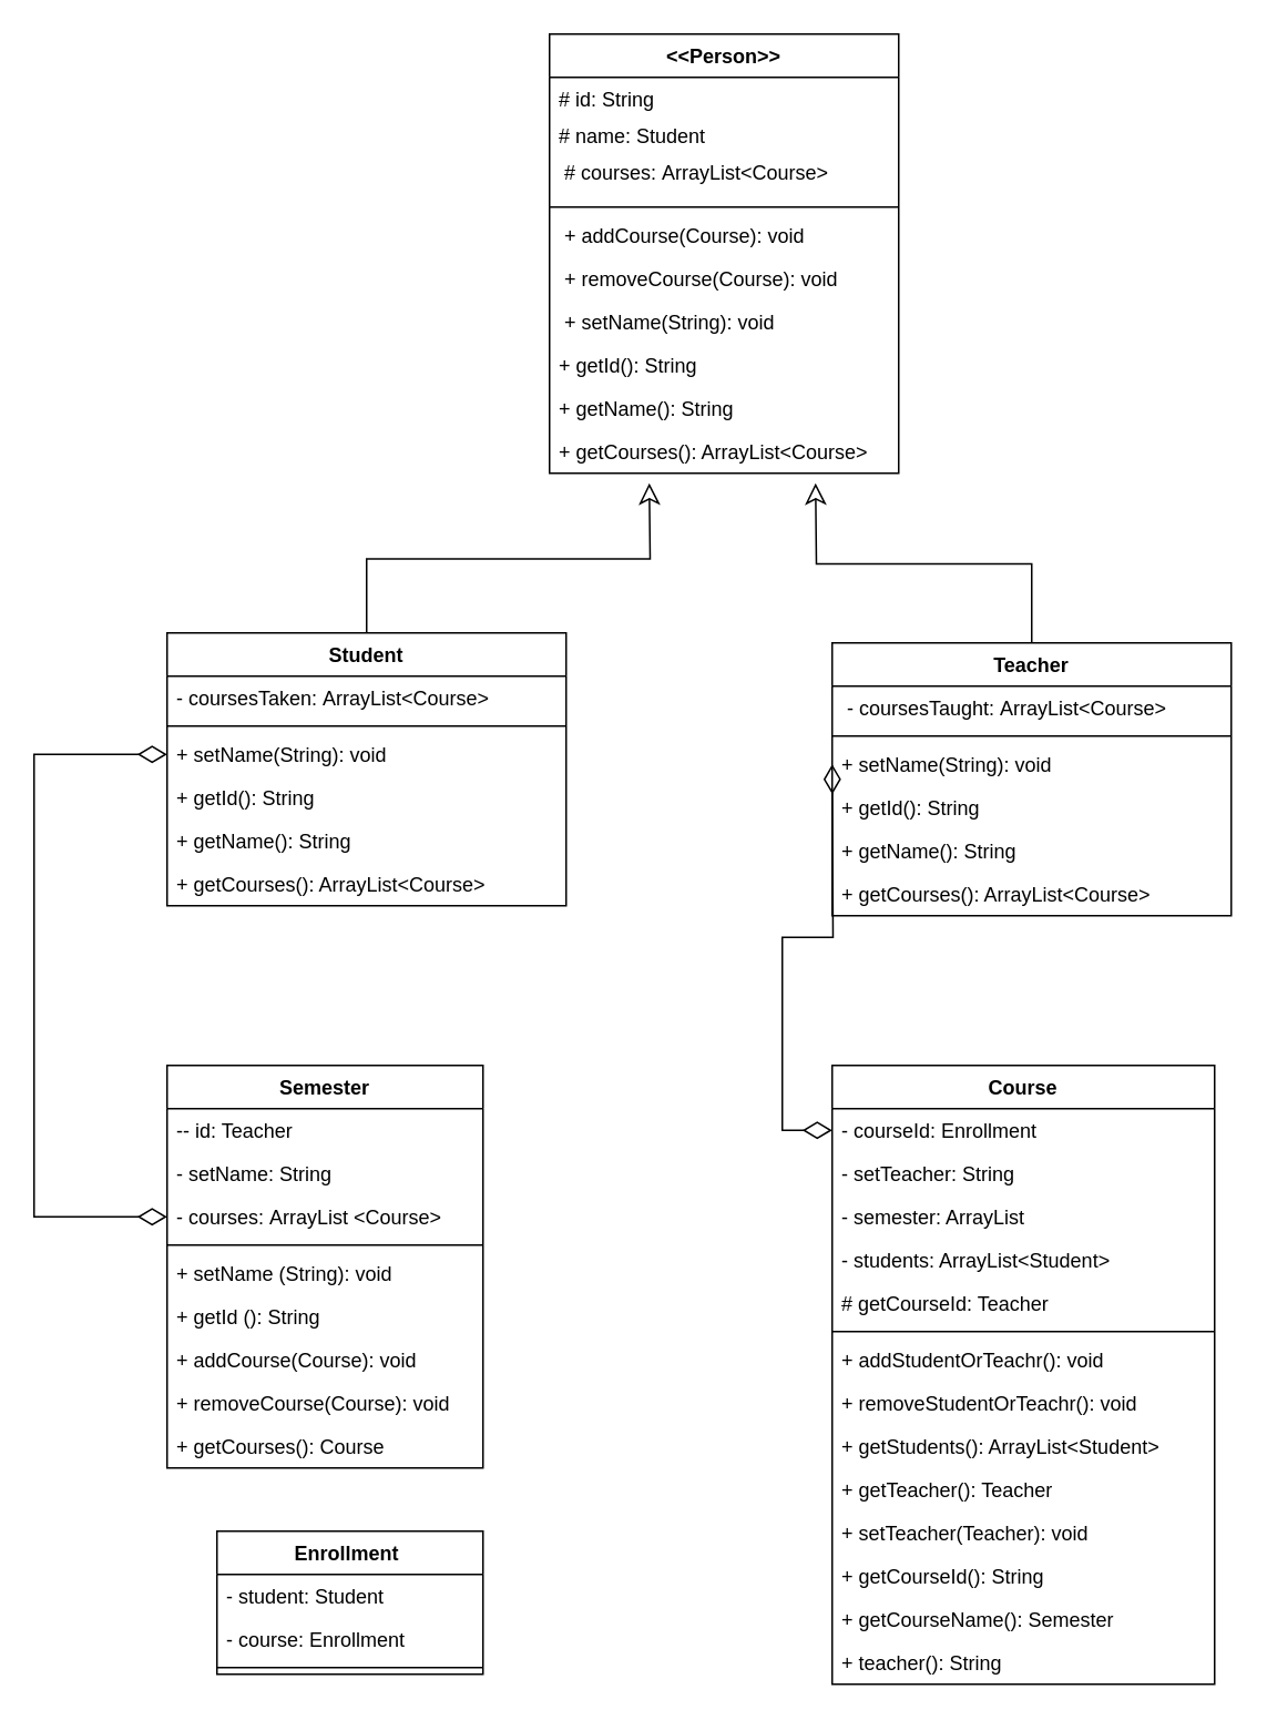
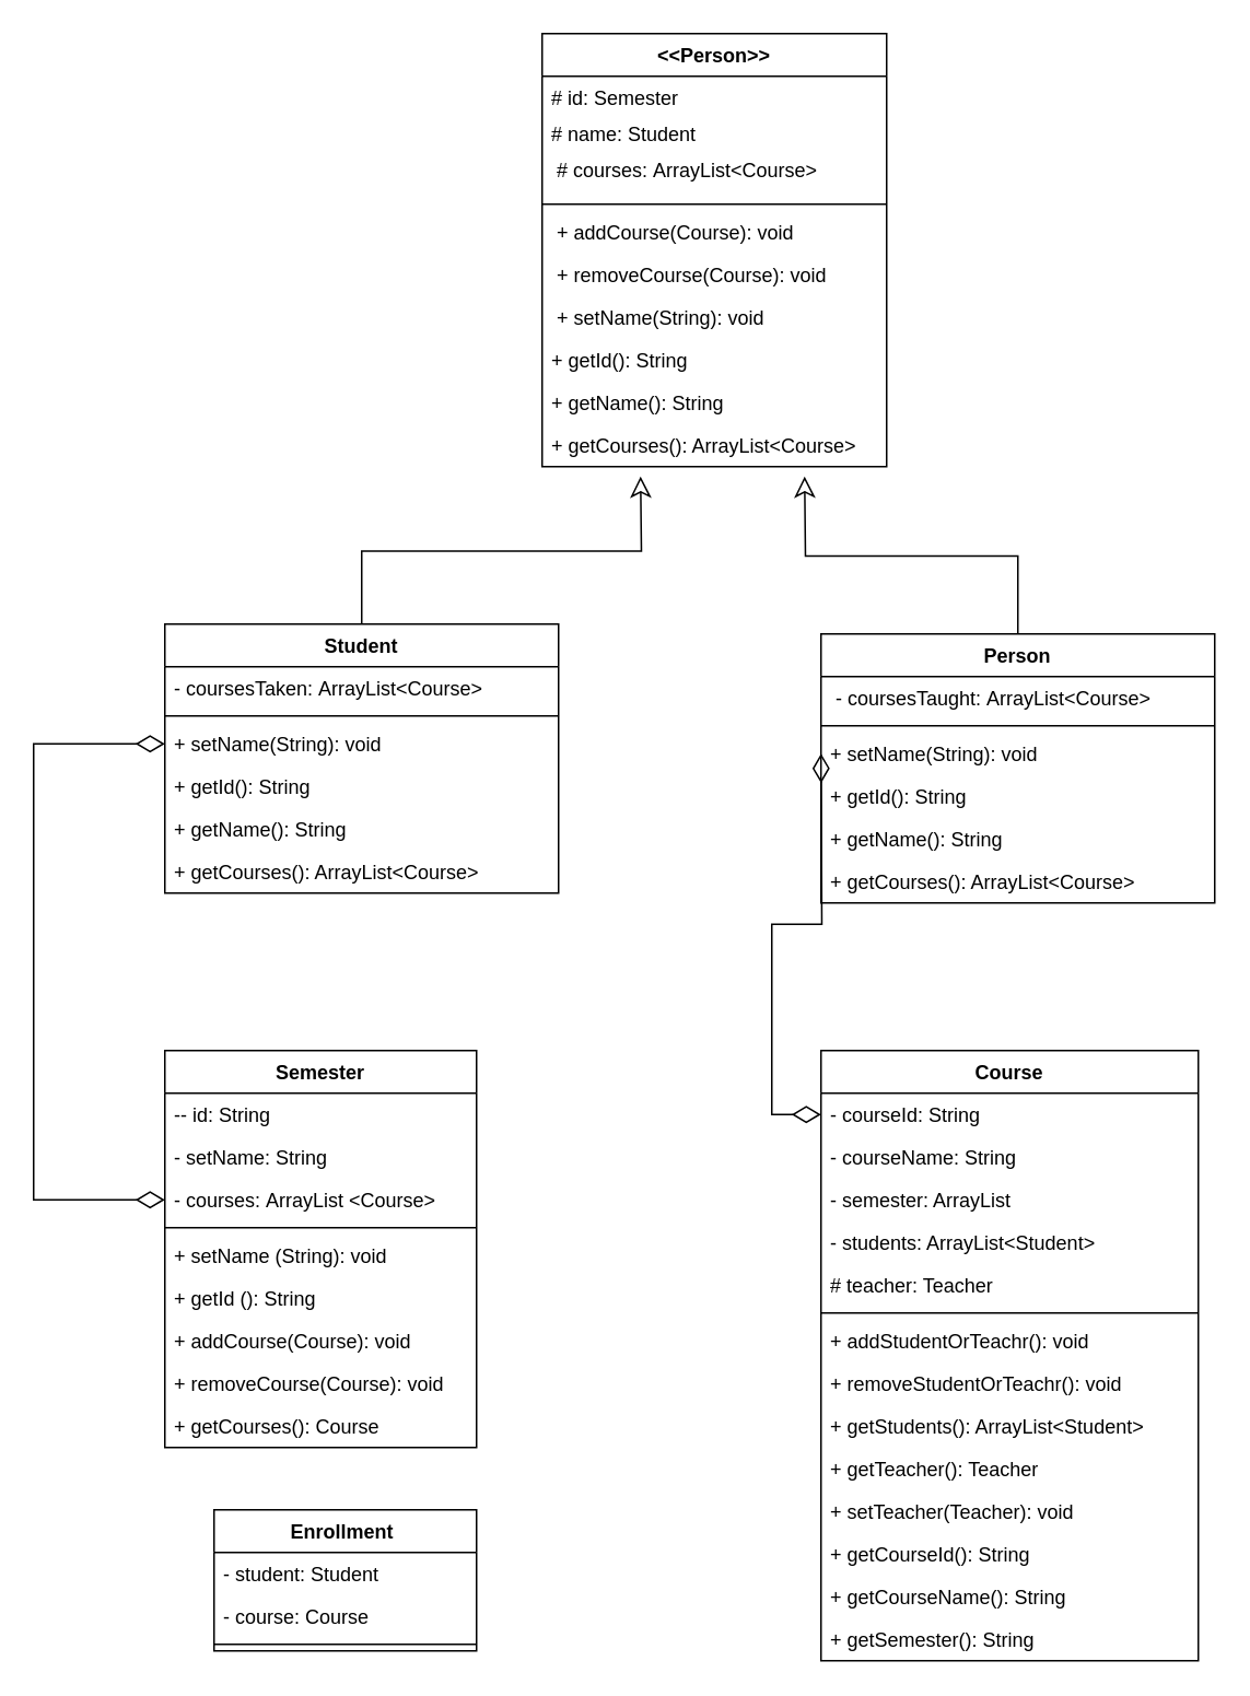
- <mxCell id="18" value="# id: String" style="text;strokeColor=none;fillColor=none;align=left;verticalAlign=top;spacingLeft=4;spacingRight=4;overflow=hidden;rotatable=0;points=[[0,0.5],[1,0.5]];portConstraint=eastwest;" vertex="1" parent="17"><mxGeometry y="26" width="210" height="22" as="geometry" /></mxCell>
+ <mxCell id="18" value="# id: Semester" style="text;strokeColor=none;fillColor=none;align=left;verticalAlign=top;spacingLeft=4;spacingRight=4;overflow=hidden;rotatable=0;points=[[0,0.5],[1,0.5]];portConstraint=eastwest;" vertex="1" parent="17"><mxGeometry y="26" width="210" height="22" as="geometry" /></mxCell>
- <mxCell id="29" value="Teacher" style="swimlane;fontStyle=1;align=center;verticalAlign=top;childLayout=stackLayout;horizontal=1;startSize=26;horizontalStack=0;resizeParent=1;resizeParentMax=0;resizeLast=0;collapsible=1;marginBottom=0;" vertex="1" parent="1"><mxGeometry x="500" y="386" width="240" height="164" as="geometry" /></mxCell>
+ <mxCell id="29" value="Person" style="swimlane;fontStyle=1;align=center;verticalAlign=top;childLayout=stackLayout;horizontal=1;startSize=26;horizontalStack=0;resizeParent=1;resizeParentMax=0;resizeLast=0;collapsible=1;marginBottom=0;" vertex="1" parent="1"><mxGeometry x="500" y="386" width="240" height="164" as="geometry" /></mxCell>
- <mxCell id="45" value="-- id: Teacher" style="text;strokeColor=none;fillColor=none;align=left;verticalAlign=top;spacingLeft=4;spacingRight=4;overflow=hidden;rotatable=0;points=[[0,0.5],[1,0.5]];portConstraint=eastwest;" vertex="1" parent="44"><mxGeometry y="26" width="190" height="26" as="geometry" /></mxCell>
+ <mxCell id="45" value="-- id: String" style="text;strokeColor=none;fillColor=none;align=left;verticalAlign=top;spacingLeft=4;spacingRight=4;overflow=hidden;rotatable=0;points=[[0,0.5],[1,0.5]];portConstraint=eastwest;" vertex="1" parent="44"><mxGeometry y="26" width="190" height="26" as="geometry" /></mxCell>
- <mxCell id="3" value="- courseId: Enrollment" style="text;strokeColor=none;fillColor=none;align=left;verticalAlign=top;spacingLeft=4;spacingRight=4;overflow=hidden;rotatable=0;points=[[0,0.5],[1,0.5]];portConstraint=eastwest;" vertex="1" parent="2"><mxGeometry y="26" width="230" height="26" as="geometry" /></mxCell>
+ <mxCell id="3" value="- courseId: String" style="text;strokeColor=none;fillColor=none;align=left;verticalAlign=top;spacingLeft=4;spacingRight=4;overflow=hidden;rotatable=0;points=[[0,0.5],[1,0.5]];portConstraint=eastwest;" vertex="1" parent="2"><mxGeometry y="26" width="230" height="26" as="geometry" /></mxCell>
- <mxCell id="4" value="- setTeacher: String" style="text;strokeColor=none;fillColor=none;align=left;verticalAlign=top;spacingLeft=4;spacingRight=4;overflow=hidden;rotatable=0;points=[[0,0.5],[1,0.5]];portConstraint=eastwest;" vertex="1" parent="2"><mxGeometry y="52" width="230" height="26" as="geometry" /></mxCell>
+ <mxCell id="4" value="- courseName: String" style="text;strokeColor=none;fillColor=none;align=left;verticalAlign=top;spacingLeft=4;spacingRight=4;overflow=hidden;rotatable=0;points=[[0,0.5],[1,0.5]];portConstraint=eastwest;" vertex="1" parent="2"><mxGeometry y="52" width="230" height="26" as="geometry" /></mxCell>
- <mxCell id="7" value="# getCourseId: Teacher" style="text;strokeColor=none;fillColor=none;align=left;verticalAlign=top;spacingLeft=4;spacingRight=4;overflow=hidden;rotatable=0;points=[[0,0.5],[1,0.5]];portConstraint=eastwest;" vertex="1" parent="2"><mxGeometry y="130" width="230" height="26" as="geometry" /></mxCell>
+ <mxCell id="7" value="# teacher: Teacher" style="text;strokeColor=none;fillColor=none;align=left;verticalAlign=top;spacingLeft=4;spacingRight=4;overflow=hidden;rotatable=0;points=[[0,0.5],[1,0.5]];portConstraint=eastwest;" vertex="1" parent="2"><mxGeometry y="130" width="230" height="26" as="geometry" /></mxCell>
- <mxCell id="15" value="+ getCourseName(): Semester" style="text;strokeColor=none;fillColor=none;align=left;verticalAlign=top;spacingLeft=4;spacingRight=4;overflow=hidden;rotatable=0;points=[[0,0.5],[1,0.5]];portConstraint=eastwest;" vertex="1" parent="2"><mxGeometry y="320" width="230" height="26" as="geometry" /></mxCell>
+ <mxCell id="15" value="+ getCourseName(): String" style="text;strokeColor=none;fillColor=none;align=left;verticalAlign=top;spacingLeft=4;spacingRight=4;overflow=hidden;rotatable=0;points=[[0,0.5],[1,0.5]];portConstraint=eastwest;" vertex="1" parent="2"><mxGeometry y="320" width="230" height="26" as="geometry" /></mxCell>
- <mxCell id="56" value="- course: Enrollment" style="text;strokeColor=none;fillColor=none;align=left;verticalAlign=top;spacingLeft=4;spacingRight=4;overflow=hidden;rotatable=0;points=[[0,0.5],[1,0.5]];portConstraint=eastwest;" vertex="1" parent="54"><mxGeometry y="52" width="160" height="26" as="geometry" /></mxCell>
+ <mxCell id="56" value="- course: Course" style="text;strokeColor=none;fillColor=none;align=left;verticalAlign=top;spacingLeft=4;spacingRight=4;overflow=hidden;rotatable=0;points=[[0,0.5],[1,0.5]];portConstraint=eastwest;" vertex="1" parent="54"><mxGeometry y="52" width="160" height="26" as="geometry" /></mxCell>
- <mxCell id="16" value="+ teacher(): String" style="text;strokeColor=none;fillColor=none;align=left;verticalAlign=top;spacingLeft=4;spacingRight=4;overflow=hidden;rotatable=0;points=[[0,0.5],[1,0.5]];portConstraint=eastwest;" vertex="1" parent="2"><mxGeometry y="346" width="230" height="26" as="geometry" /></mxCell>
+ <mxCell id="16" value="+ getSemester(): String" style="text;strokeColor=none;fillColor=none;align=left;verticalAlign=top;spacingLeft=4;spacingRight=4;overflow=hidden;rotatable=0;points=[[0,0.5],[1,0.5]];portConstraint=eastwest;" vertex="1" parent="2"><mxGeometry y="346" width="230" height="26" as="geometry" /></mxCell>
